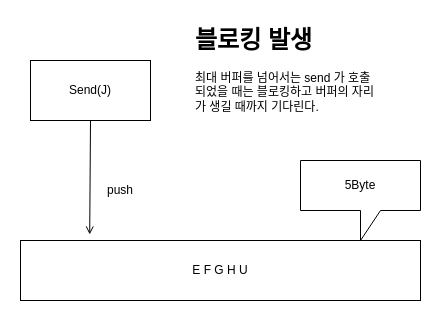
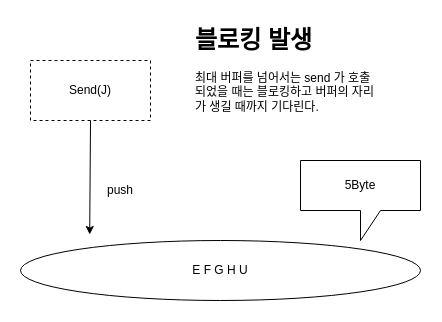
- <mxCell id="2" value="Send(J)" style="rounded=0;whiteSpace=wrap;html=1;" vertex="1" parent="1"><mxGeometry x="30" y="60" width="120" height="60" as="geometry" /></mxCell>
+ <mxCell id="2" value="Send(J)" style="rounded=0;whiteSpace=wrap;html=1;dashed=1;" vertex="1" parent="1"><mxGeometry x="30" y="60" width="120" height="60" as="geometry" /></mxCell>
- <mxCell id="4" value="" style="endArrow=open;html=1;rounded=0;exitX=0.5;exitY=1;exitDx=0;exitDy=0;entryX=0.173;entryY=-0.1;entryDx=0;entryDy=0;entryPerimeter=0;" edge="1" parent="1" source="2" target="3"><mxGeometry width="50" height="50" relative="1" as="geometry"><mxPoint x="230" y="350" as="sourcePoint" /><mxPoint x="280" y="300" as="targetPoint" /></mxGeometry></mxCell>
+ <mxCell id="4" value="" style="endArrow=classic;html=1;rounded=0;exitX=0.5;exitY=1;exitDx=0;exitDy=0;entryX=0.173;entryY=-0.1;entryDx=0;entryDy=0;entryPerimeter=0;" edge="1" parent="1" source="2" target="3"><mxGeometry width="50" height="50" relative="1" as="geometry"><mxPoint x="230" y="350" as="sourcePoint" /><mxPoint x="280" y="300" as="targetPoint" /></mxGeometry></mxCell>
- <mxCell id="3" value="E F G H U" style="rounded=0;whiteSpace=wrap;html=1;" vertex="1" parent="1"><mxGeometry x="20" y="240" width="400" height="60" as="geometry" /></mxCell>
+ <mxCell id="3" value="E F G H U" style="ellipse;whiteSpace=wrap;html=1;" vertex="1" parent="1"><mxGeometry x="20" y="240" width="400" height="60" as="geometry" /></mxCell>
